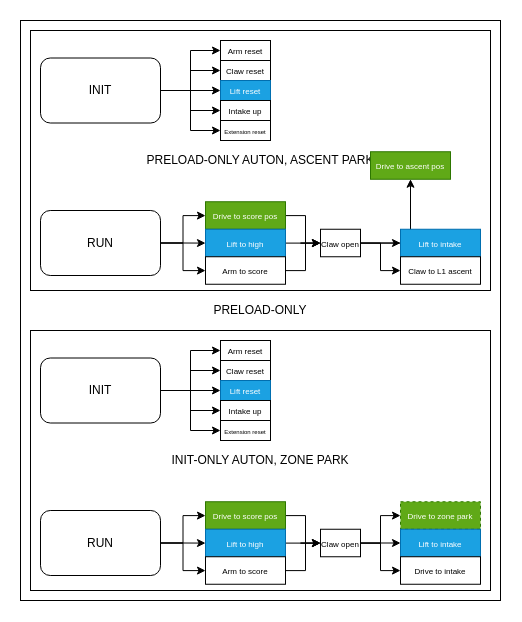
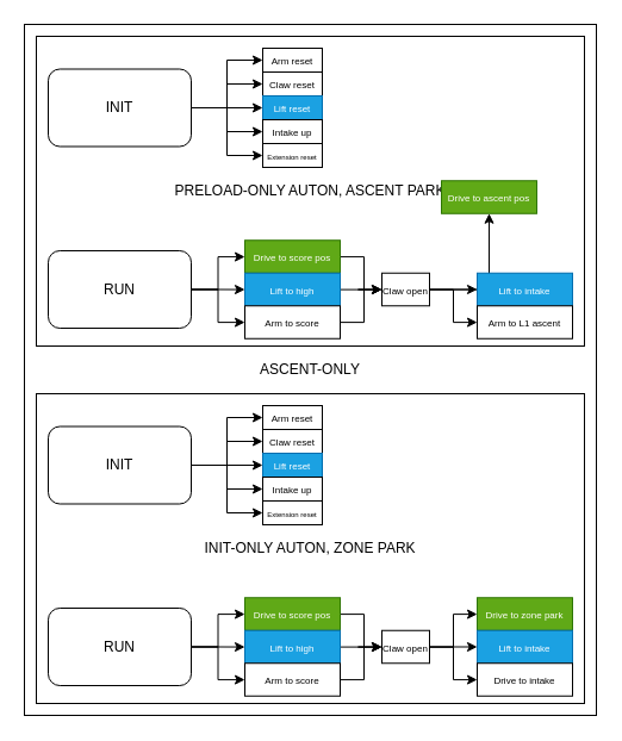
- <mxCell id="31" value="&lt;span style=&quot;font-size: 8px;&quot;&gt;Claw to L1 ascent&lt;/span&gt;" style="rounded=0;whiteSpace=wrap;html=1;shadow=0;" parent="1" vertex="1"><mxGeometry x="400" y="256.25" width="80" height="27.5" as="geometry" /></mxCell>
+ <mxCell id="31" value="&lt;span style=&quot;font-size: 8px;&quot;&gt;Arm to L1 ascent&lt;/span&gt;" style="rounded=0;whiteSpace=wrap;html=1;shadow=0;" parent="1" vertex="1"><mxGeometry x="400" y="256.25" width="80" height="27.5" as="geometry" /></mxCell>
- <mxCell id="2" value="PRELOAD-ONLY" style="rounded=0;whiteSpace=wrap;html=1;" parent="1" vertex="1"><mxGeometry x="20" y="20" width="480" height="580" as="geometry" /></mxCell>
+ <mxCell id="2" value="ASCENT-ONLY" style="rounded=0;whiteSpace=wrap;html=1;" parent="1" vertex="1"><mxGeometry x="20" y="20" width="480" height="580" as="geometry" /></mxCell>
- <mxCell id="58" value="&lt;span style=&quot;font-size: 8px;&quot;&gt;Drive to zone park&lt;/span&gt;" style="rounded=0;whiteSpace=wrap;html=1;shadow=0;fillColor=#60a917;fontColor=#ffffff;strokeColor=#2D7600;dashed=1;" parent="1" vertex="1"><mxGeometry x="400" y="501.25" width="80" height="27.5" as="geometry" /></mxCell>
+ <mxCell id="58" value="&lt;span style=&quot;font-size: 8px;&quot;&gt;Drive to zone park&lt;/span&gt;" style="rounded=0;whiteSpace=wrap;html=1;shadow=0;fillColor=#60a917;fontColor=#ffffff;strokeColor=#2D7600;" parent="1" vertex="1"><mxGeometry x="400" y="501.25" width="80" height="27.5" as="geometry" /></mxCell>
